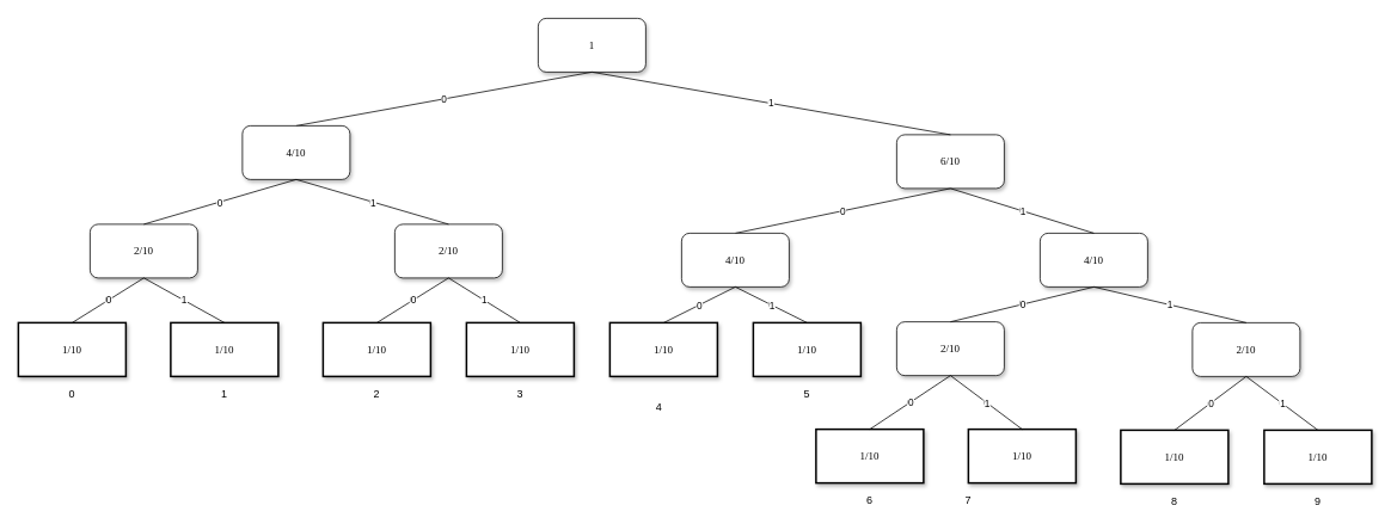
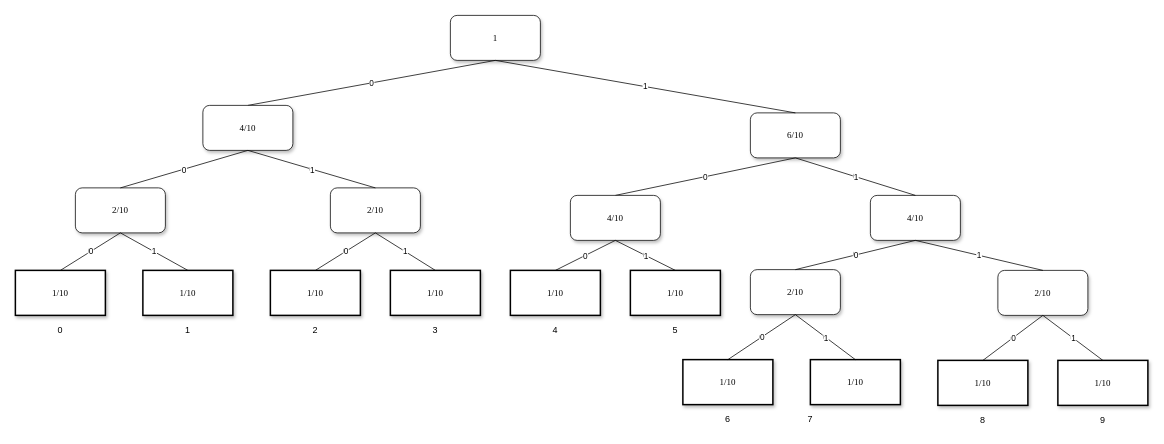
- <mxCell id="65" value="4" style="text;html=1;strokeColor=none;fillColor=none;align=center;verticalAlign=middle;whiteSpace=wrap;rounded=0;" parent="1" vertex="1"><mxGeometry x="715" y="445" width="40" height="20" as="geometry" /></mxCell>
+ <mxCell id="65" value="4" style="text;html=1;strokeColor=none;fillColor=none;align=center;verticalAlign=middle;whiteSpace=wrap;rounded=0;" parent="1" vertex="1"><mxGeometry x="720" y="430" width="40" height="20" as="geometry" /></mxCell>
